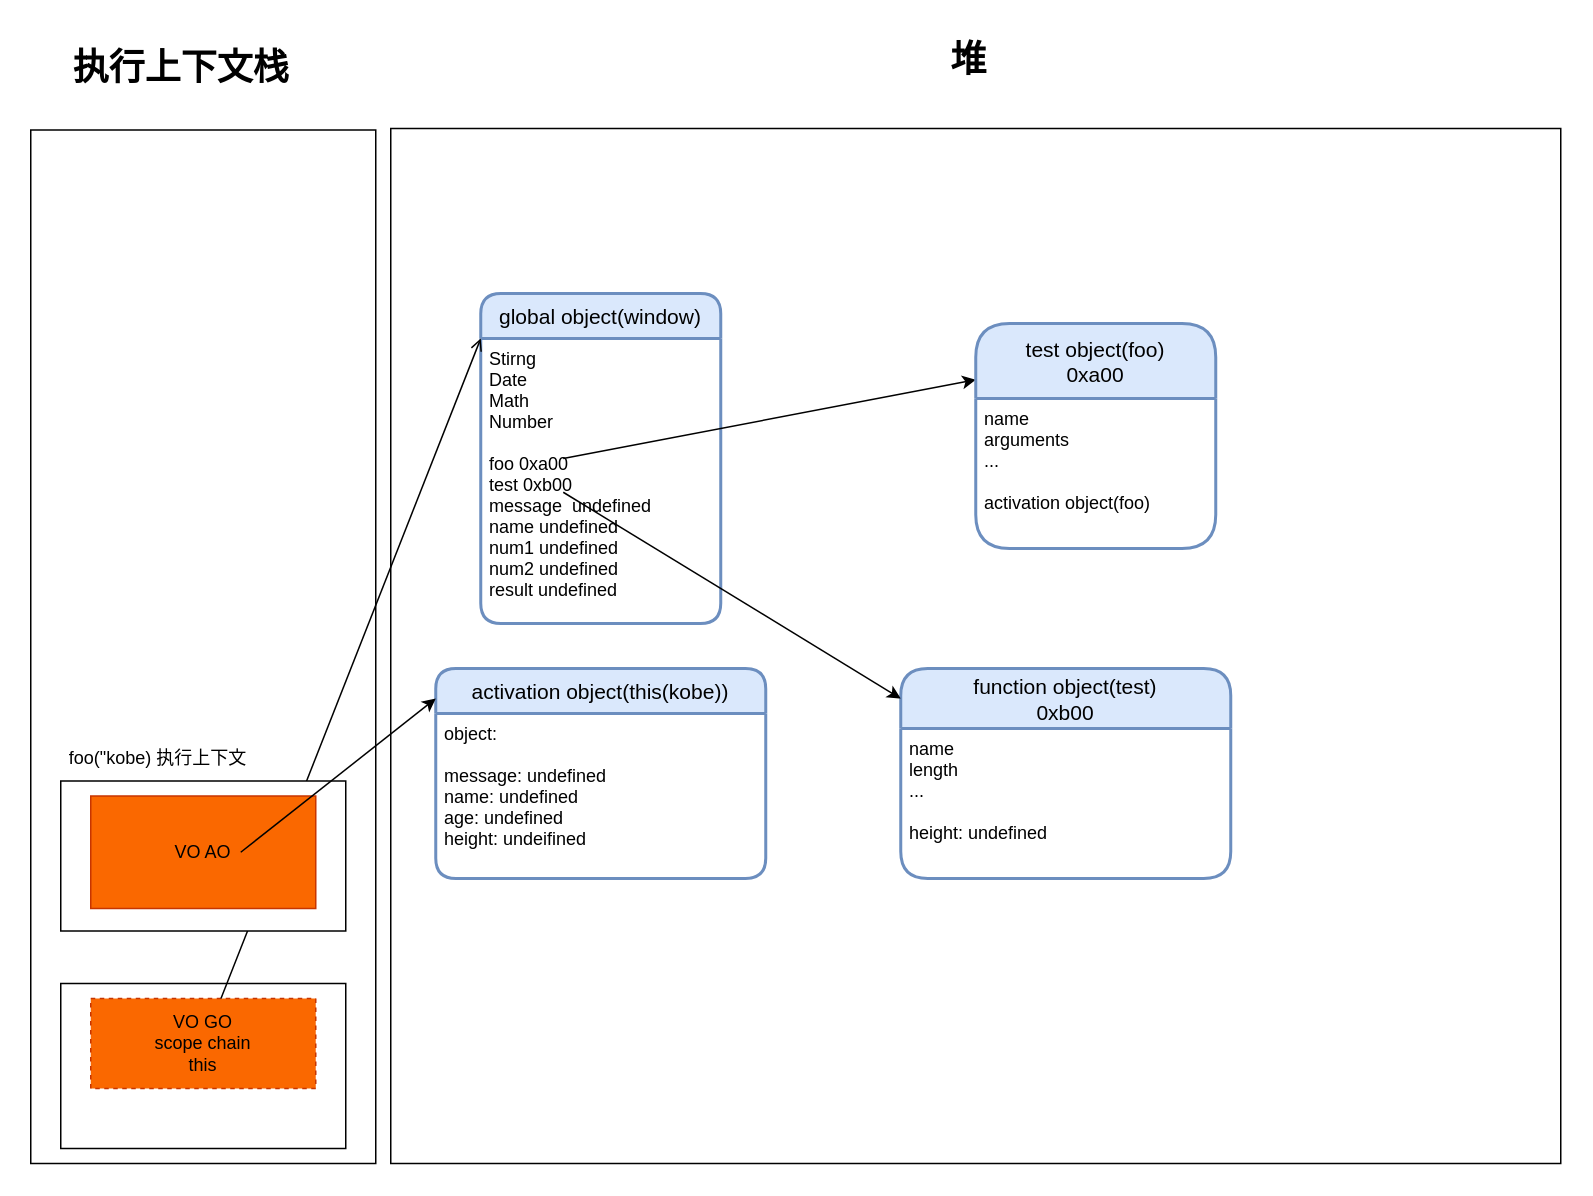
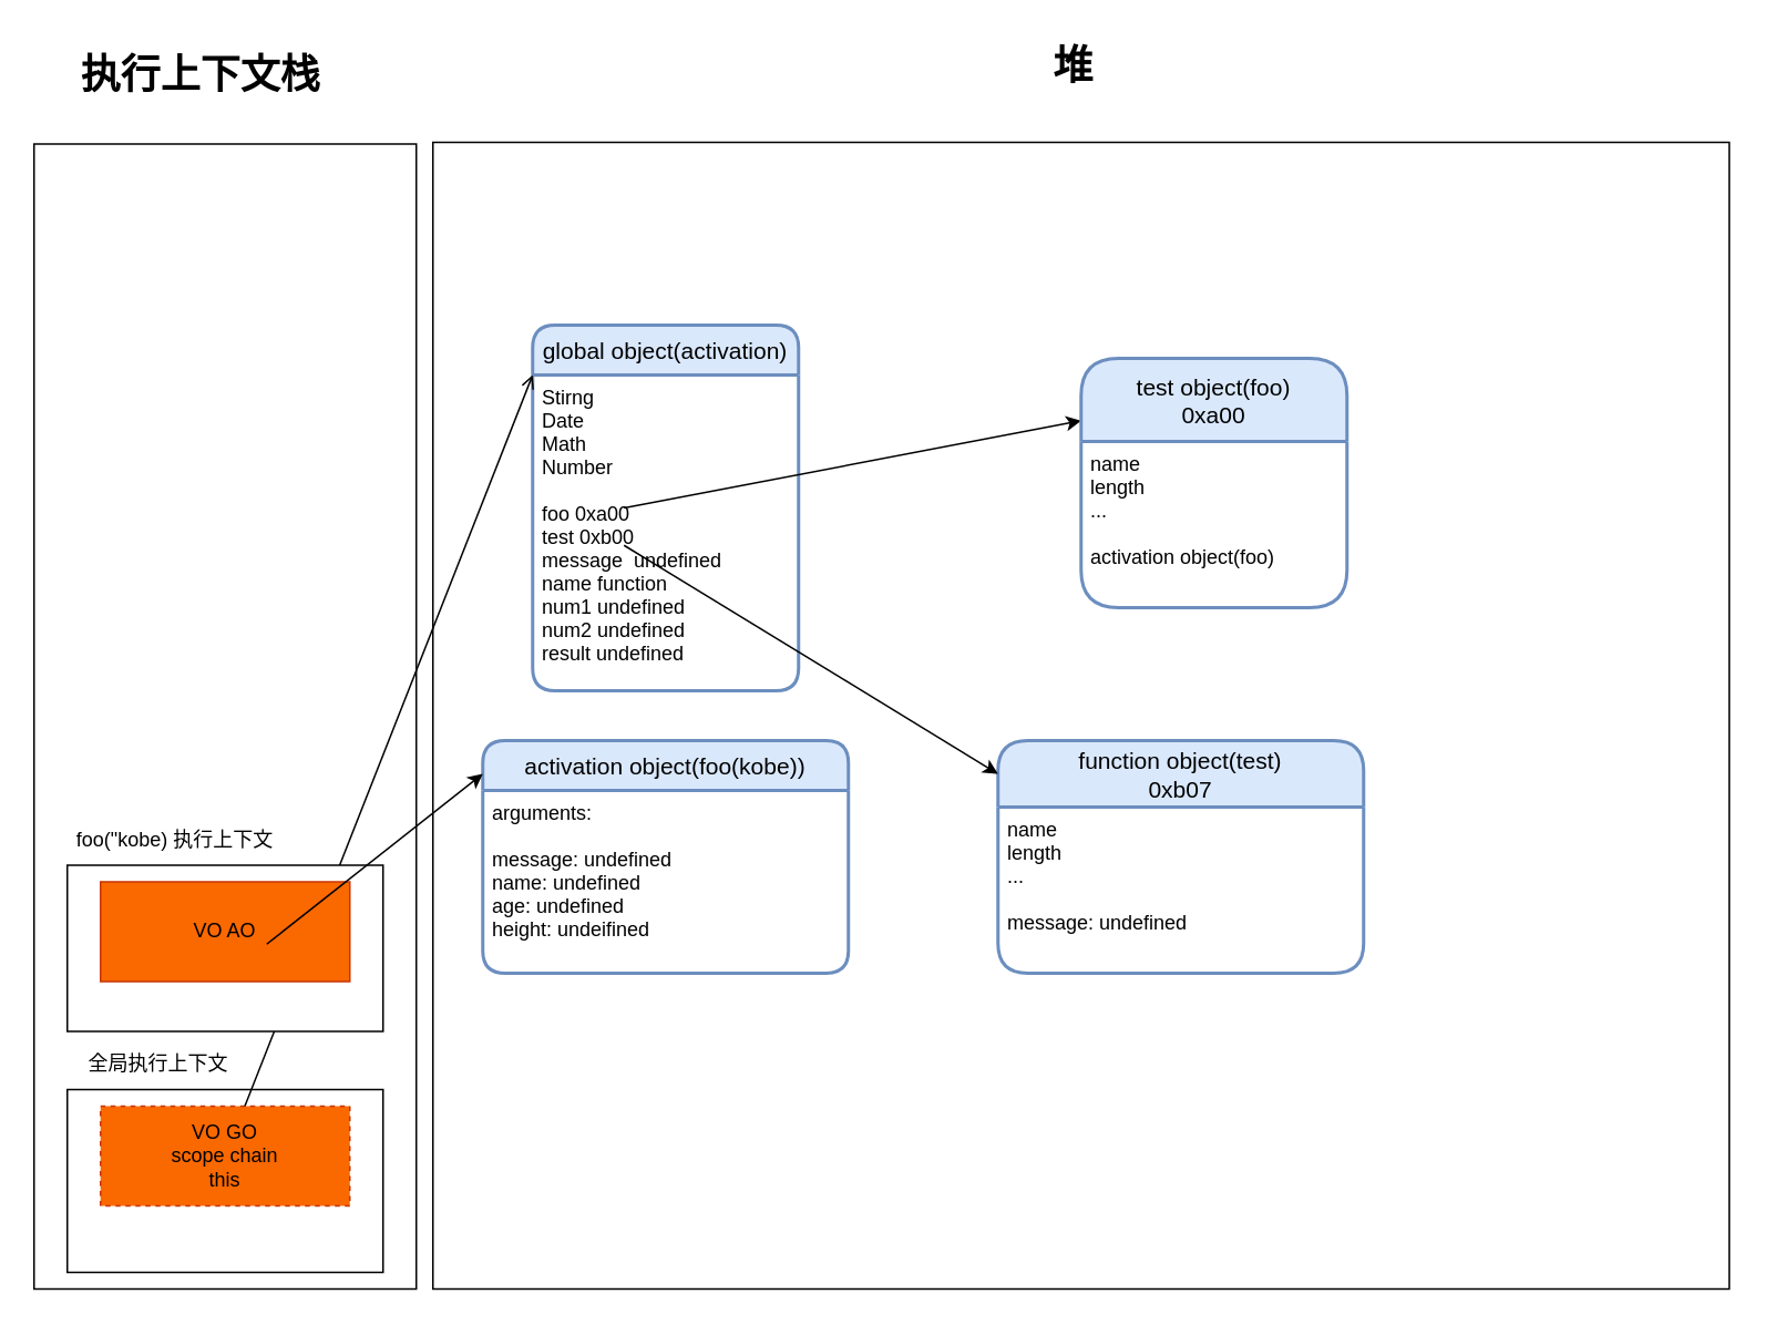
- <mxCell id="5" value="global object(window)" style="swimlane;childLayout=stackLayout;horizontal=1;startSize=30;horizontalStack=0;rounded=1;fontSize=14;fontStyle=0;strokeWidth=2;resizeParent=0;resizeLast=1;shadow=0;dashed=0;align=center;fillColor=#dae8fc;strokeColor=#6c8ebf;" parent="1" vertex="1"><mxGeometry x="320" y="195" width="160" height="220" as="geometry" /></mxCell>
+ <mxCell id="5" value="global object(activation)" style="swimlane;childLayout=stackLayout;horizontal=1;startSize=30;horizontalStack=0;rounded=1;fontSize=14;fontStyle=0;strokeWidth=2;resizeParent=0;resizeLast=1;shadow=0;dashed=0;align=center;fillColor=#dae8fc;strokeColor=#6c8ebf;" parent="1" vertex="1"><mxGeometry x="320" y="195" width="160" height="220" as="geometry" /></mxCell>
- <mxCell id="7" value="Stirng&#10;Date&#10;Math&#10;Number&#10;&#10;foo 0xa00&#10;test 0xb00&#10;message  undefined&#10;name undefined&#10;num1 undefined&#10;num2 undefined&#10;result undefined" style="align=left;strokeColor=none;fillColor=none;spacingLeft=4;fontSize=12;verticalAlign=top;resizable=0;rotatable=0;part=1;" parent="5" vertex="1"><mxGeometry y="30" width="160" height="190" as="geometry" /></mxCell>
+ <mxCell id="7" value="Stirng&#10;Date&#10;Math&#10;Number&#10;&#10;foo 0xa00&#10;test 0xb00&#10;message  undefined&#10;name function&#10;num1 undefined&#10;num2 undefined&#10;result undefined" style="align=left;strokeColor=none;fillColor=none;spacingLeft=4;fontSize=12;verticalAlign=top;resizable=0;rotatable=0;part=1;" parent="5" vertex="1"><mxGeometry y="30" width="160" height="190" as="geometry" /></mxCell>
- <mxCell id="9" value="name&#10;arguments&#10;...&#10;&#10;activation object(foo)" style="align=left;strokeColor=none;fillColor=none;spacingLeft=4;fontSize=12;verticalAlign=top;resizable=0;rotatable=0;part=1;" parent="8" vertex="1"><mxGeometry y="50" width="160" height="100" as="geometry" /></mxCell>
+ <mxCell id="9" value="name&#10;length&#10;...&#10;&#10;activation object(foo)" style="align=left;strokeColor=none;fillColor=none;spacingLeft=4;fontSize=12;verticalAlign=top;resizable=0;rotatable=0;part=1;" parent="8" vertex="1"><mxGeometry y="50" width="160" height="100" as="geometry" /></mxCell>
- <mxCell id="21" value="function object(test)&#10;0xb00" style="swimlane;childLayout=stackLayout;horizontal=1;startSize=40;horizontalStack=0;rounded=1;fontSize=14;fontStyle=0;strokeWidth=2;resizeParent=0;resizeLast=1;shadow=0;dashed=0;align=center;fillColor=#dae8fc;strokeColor=#6c8ebf;" vertex="1" parent="1"><mxGeometry x="600" y="445" width="220" height="140" as="geometry" /></mxCell>
+ <mxCell id="21" value="function object(test)&#10;0xb07" style="swimlane;childLayout=stackLayout;horizontal=1;startSize=40;horizontalStack=0;rounded=1;fontSize=14;fontStyle=0;strokeWidth=2;resizeParent=0;resizeLast=1;shadow=0;dashed=0;align=center;fillColor=#dae8fc;strokeColor=#6c8ebf;" vertex="1" parent="1"><mxGeometry x="600" y="445" width="220" height="140" as="geometry" /></mxCell>
- <mxCell id="18" value="activation object(this(kobe))" style="swimlane;childLayout=stackLayout;horizontal=1;startSize=30;horizontalStack=0;rounded=1;fontSize=14;fontStyle=0;strokeWidth=2;resizeParent=0;resizeLast=1;shadow=0;dashed=0;align=center;fillColor=#dae8fc;strokeColor=#6c8ebf;" parent="1" vertex="1"><mxGeometry x="290" y="445" width="220" height="140" as="geometry" /></mxCell>
+ <mxCell id="18" value="activation object(foo(kobe))" style="swimlane;childLayout=stackLayout;horizontal=1;startSize=30;horizontalStack=0;rounded=1;fontSize=14;fontStyle=0;strokeWidth=2;resizeParent=0;resizeLast=1;shadow=0;dashed=0;align=center;fillColor=#dae8fc;strokeColor=#6c8ebf;" parent="1" vertex="1"><mxGeometry x="290" y="445" width="220" height="140" as="geometry" /></mxCell>
- <mxCell id="19" value="object: &#10;&#10;message: undefined&#10;name: undefined&#10;age: undefined&#10;height: undeifined" style="align=left;strokeColor=none;fillColor=none;spacingLeft=4;fontSize=12;verticalAlign=top;resizable=0;rotatable=0;part=1;" parent="18" vertex="1"><mxGeometry y="30" width="220" height="110" as="geometry" /></mxCell>
+ <mxCell id="19" value="arguments: &#10;&#10;message: undefined&#10;name: undefined&#10;age: undefined&#10;height: undeifined" style="align=left;strokeColor=none;fillColor=none;spacingLeft=4;fontSize=12;verticalAlign=top;resizable=0;rotatable=0;part=1;" parent="18" vertex="1"><mxGeometry y="30" width="220" height="110" as="geometry" /></mxCell>
- <mxCell id="22" value="name&#10;length&#10;...&#10;&#10;height: undefined" style="align=left;strokeColor=none;fillColor=none;spacingLeft=4;fontSize=12;verticalAlign=top;resizable=0;rotatable=0;part=1;" vertex="1" parent="21"><mxGeometry y="40" width="220" height="100" as="geometry" /></mxCell>
+ <mxCell id="22" value="name&#10;length&#10;...&#10;&#10;message: undefined" style="align=left;strokeColor=none;fillColor=none;spacingLeft=4;fontSize=12;verticalAlign=top;resizable=0;rotatable=0;part=1;" vertex="1" parent="21"><mxGeometry y="40" width="220" height="100" as="geometry" /></mxCell>
- <mxCell id="17" value="VO AO" style="rounded=0;whiteSpace=wrap;html=1;fillColor=#fa6800;strokeColor=#C73500;fontColor=#000000;" parent="1" vertex="1"><mxGeometry x="60" y="530" width="150" height="75" as="geometry" /></mxCell>
+ <mxCell id="17" value="VO AO" style="rounded=0;whiteSpace=wrap;html=1;fillColor=#fa6800;strokeColor=#C73500;fontColor=#000000;" parent="1" vertex="1"><mxGeometry x="60" y="530" width="150" height="60" as="geometry" /></mxCell>
+ <mxCell id="11" value="全局执行上下文" style="text;html=1;strokeColor=none;fillColor=none;align=center;verticalAlign=middle;whiteSpace=wrap;rounded=0;" parent="1" vertex="1"><mxGeometry x="40" y="625" width="110" height="30" as="geometry" /></mxCell>
